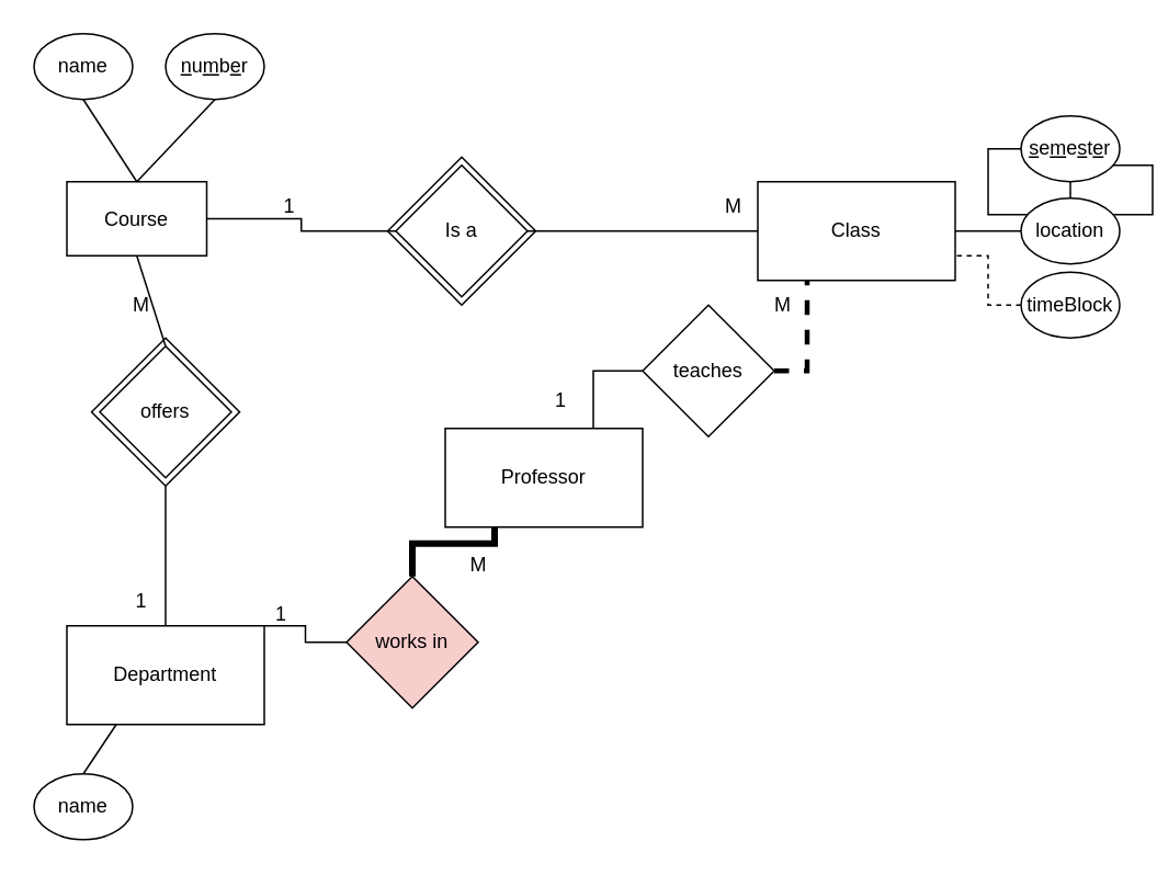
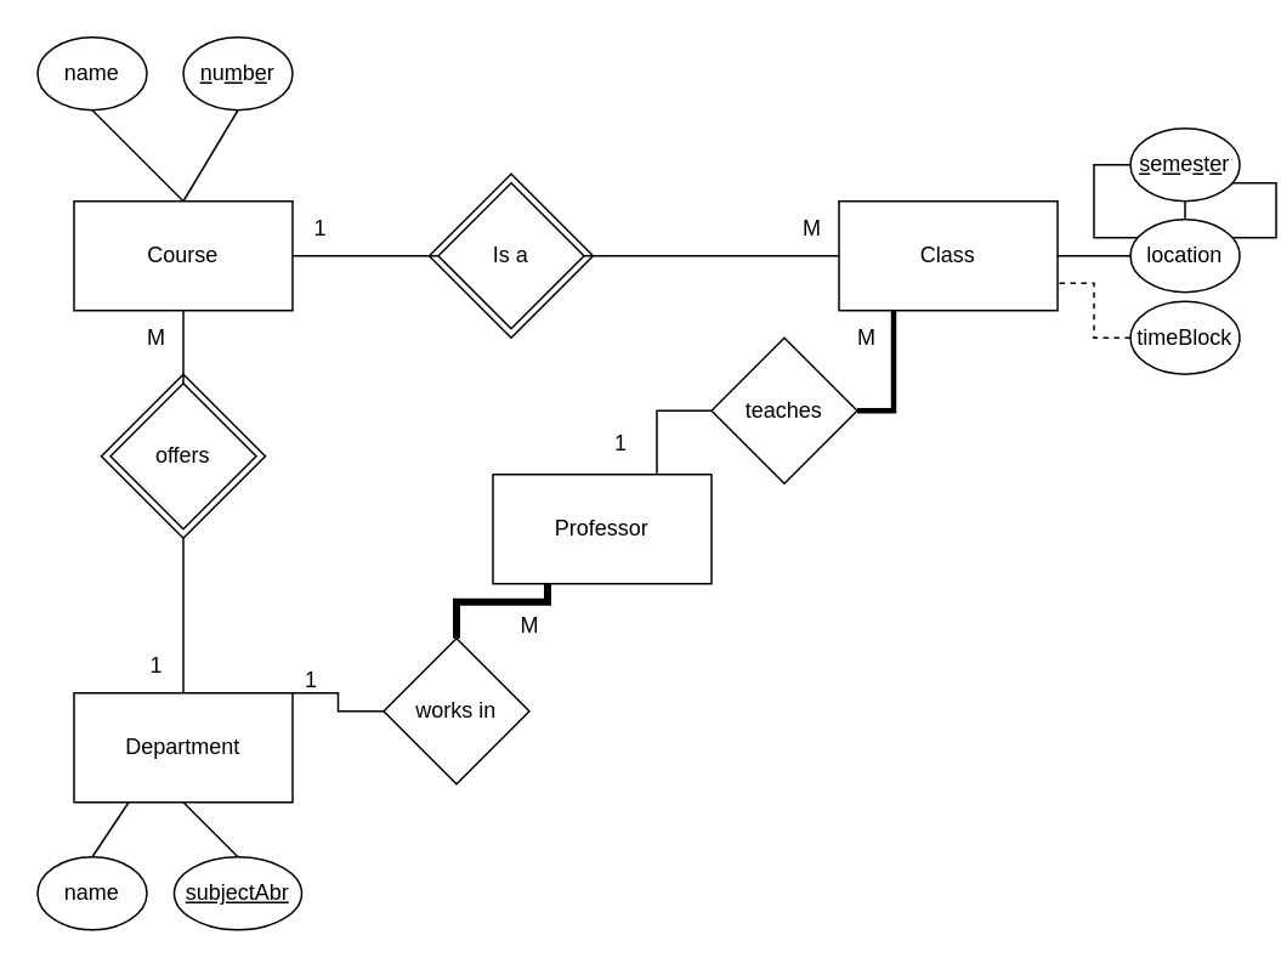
- <mxCell id="11" value="Course" style="rounded=0;whiteSpace=wrap;html=1;" vertex="1" parent="1"><mxGeometry x="40" y="110" width="85" height="45" as="geometry" /></mxCell>
+ <mxCell id="11" value="Course" style="rounded=0;whiteSpace=wrap;html=1;" vertex="1" parent="1"><mxGeometry x="40" y="110" width="120" height="60" as="geometry" /></mxCell>
- <mxCell id="38" style="edgeStyle=orthogonalEdgeStyle;rounded=0;orthogonalLoop=1;jettySize=auto;html=1;exitX=1;exitY=0.5;exitDx=0;exitDy=0;entryX=0.25;entryY=1;entryDx=0;entryDy=0;endArrow=none;endFill=0;strokeWidth=3;dashed=1;" edge="1" parent="1" source="39" target="21"><mxGeometry relative="1" as="geometry" /></mxCell>
+ <mxCell id="38" style="edgeStyle=orthogonalEdgeStyle;rounded=0;orthogonalLoop=1;jettySize=auto;html=1;exitX=1;exitY=0.5;exitDx=0;exitDy=0;entryX=0.25;entryY=1;entryDx=0;entryDy=0;endArrow=none;endFill=0;strokeWidth=3;" edge="1" parent="1" source="39" target="21"><mxGeometry relative="1" as="geometry" /></mxCell>
- <mxCell id="35" value="works in" style="rhombus;whiteSpace=wrap;html=1;fillColor=#f8cecc;" vertex="1" parent="1"><mxGeometry x="210" y="350" width="80" height="80" as="geometry" /></mxCell>
+ <mxCell id="35" value="works in" style="rhombus;whiteSpace=wrap;html=1;" vertex="1" parent="1"><mxGeometry x="210" y="350" width="80" height="80" as="geometry" /></mxCell>
+ <mxCell id="9" value="" style="endArrow=none;html=1;rounded=0;exitX=0.5;exitY=0;exitDx=0;exitDy=0;entryX=0.5;entryY=1;entryDx=0;entryDy=0;" edge="1" parent="1" source="7" target="5"><mxGeometry width="50" height="50" relative="1" as="geometry"><mxPoint x="165" y="490" as="sourcePoint" /><mxPoint x="215" y="440" as="targetPoint" /></mxGeometry></mxCell>
+ <mxCell id="7" value="&lt;u&gt;subjectAbr&lt;/u&gt;" style="ellipse;whiteSpace=wrap;html=1;" vertex="1" parent="1"><mxGeometry x="95" y="470" width="70" height="40" as="geometry" /></mxCell>
